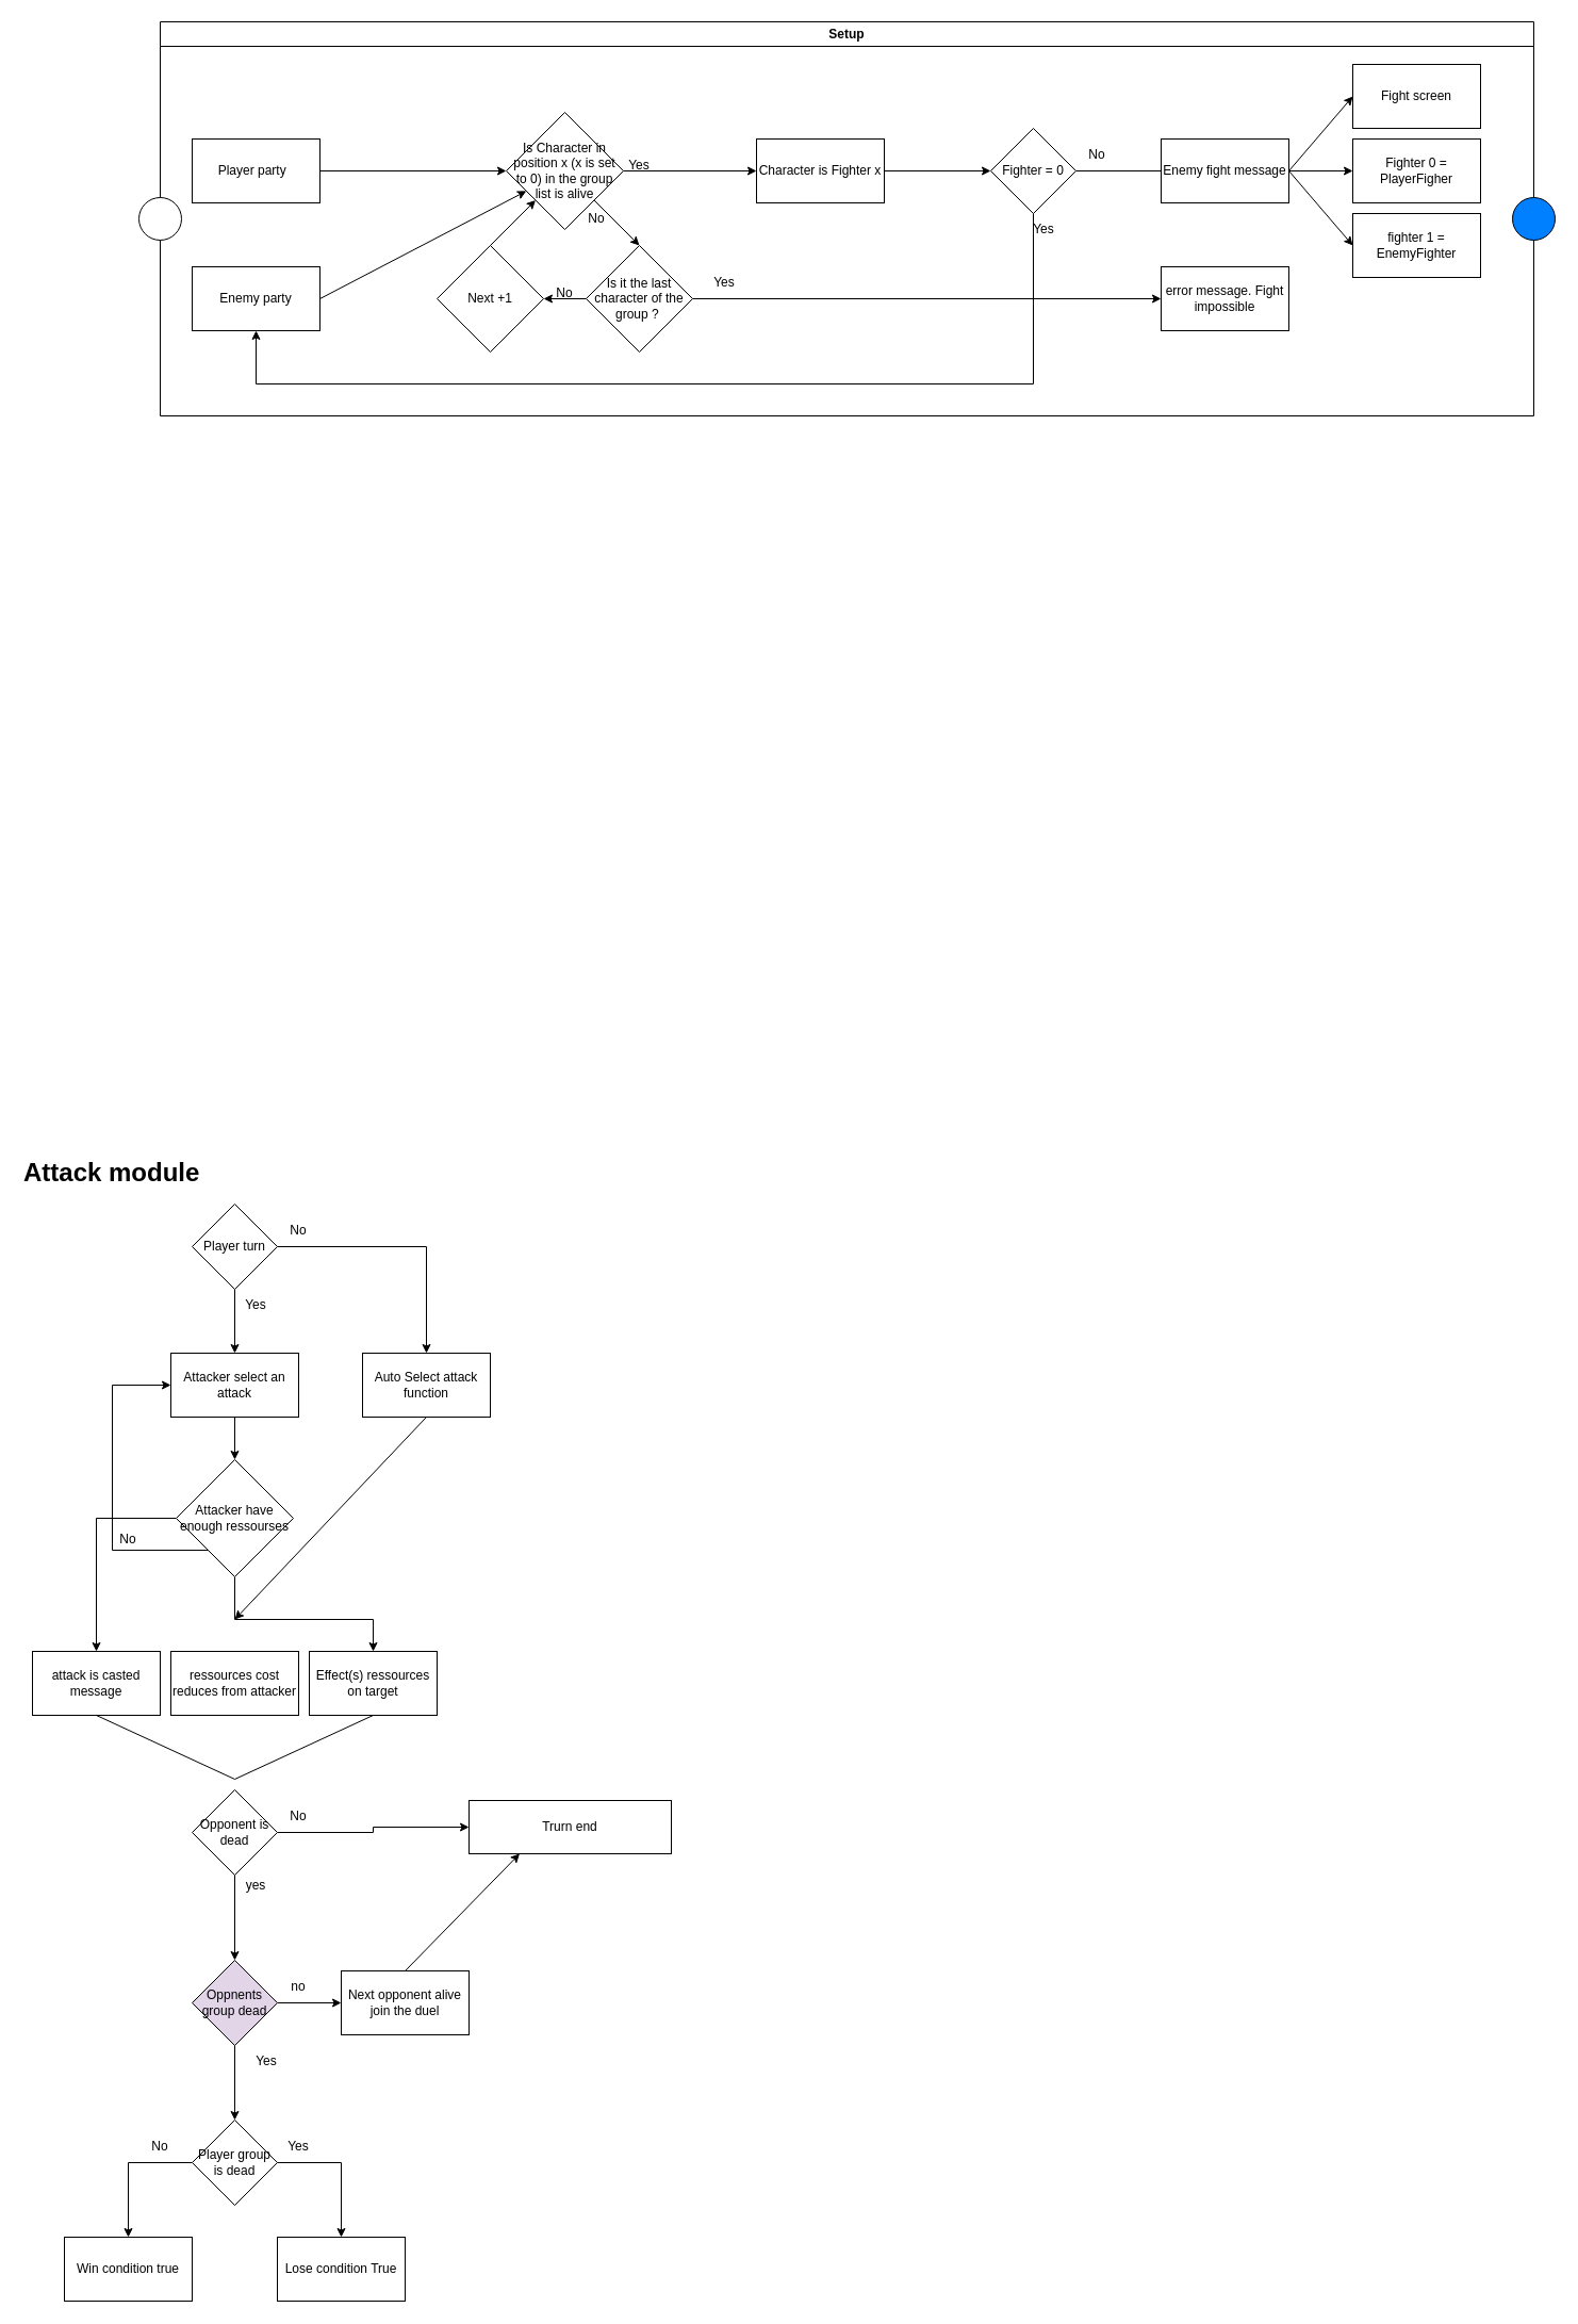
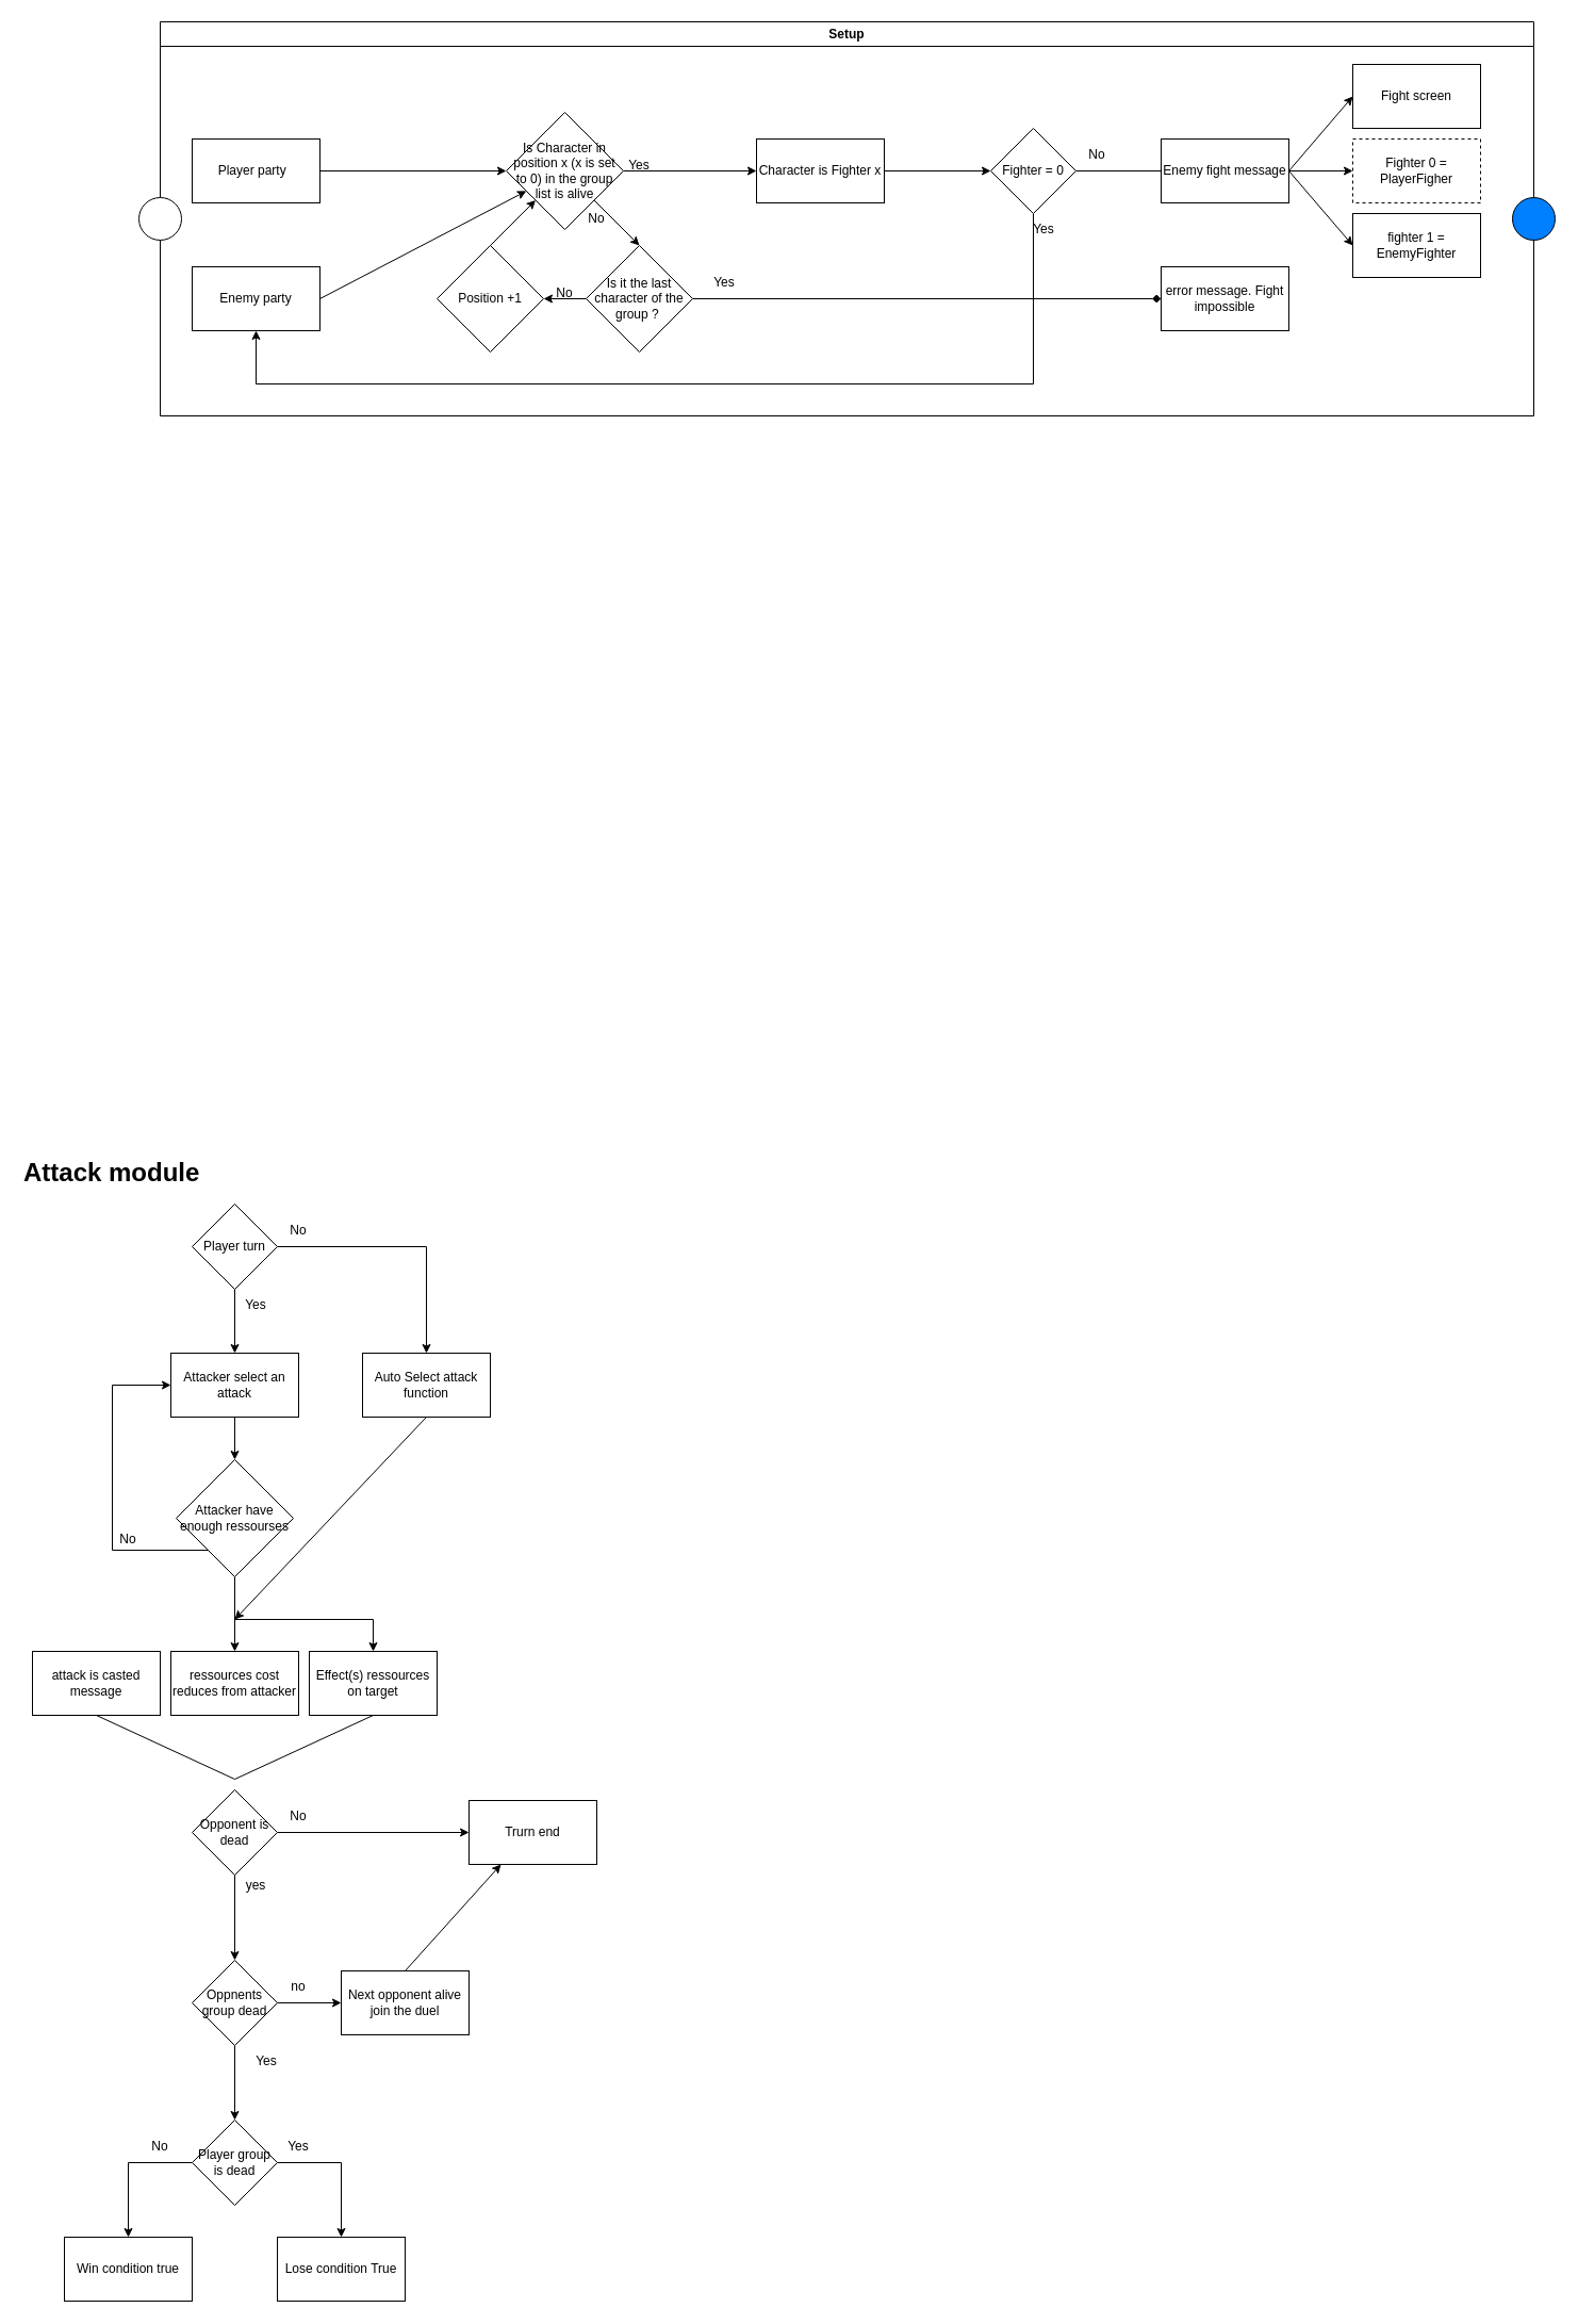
- <mxCell id="68" value="Fighter 0 = PlayerFigher" style="rounded=0;whiteSpace=wrap;html=1;" vertex="1" parent="42"><mxGeometry x="1120" y="110" width="120" height="60" as="geometry" /></mxCell>
+ <mxCell id="68" value="Fighter 0 = PlayerFigher" style="rounded=0;whiteSpace=wrap;html=1;dashed=1;" vertex="1" parent="42"><mxGeometry x="1120" y="110" width="120" height="60" as="geometry" /></mxCell>
- <mxCell id="58" value="Next +1" style="rhombus;whiteSpace=wrap;html=1;" vertex="1" parent="42"><mxGeometry x="260" y="210" width="100" height="100" as="geometry" /></mxCell>
+ <mxCell id="58" value="Position +1" style="rhombus;whiteSpace=wrap;html=1;" vertex="1" parent="42"><mxGeometry x="260" y="210" width="100" height="100" as="geometry" /></mxCell>
- <mxCell id="51" value="" style="edgeStyle=orthogonalEdgeStyle;rounded=0;orthogonalLoop=1;jettySize=auto;html=1;" edge="1" parent="42" source="53" target="56"><mxGeometry relative="1" as="geometry" /></mxCell>
+ <mxCell id="51" value="" style="edgeStyle=orthogonalEdgeStyle;rounded=0;orthogonalLoop=1;jettySize=auto;html=1;endArrow=diamond;" edge="1" parent="42" source="53" target="56"><mxGeometry relative="1" as="geometry" /></mxCell>
- <mxCell id="4" style="edgeStyle=orthogonalEdgeStyle;rounded=0;orthogonalLoop=1;jettySize=auto;html=1;" parent="1" source="7" target="9" edge="1"><mxGeometry relative="1" as="geometry" /></mxCell>
+ <mxCell id="4" style="edgeStyle=orthogonalEdgeStyle;rounded=0;orthogonalLoop=1;jettySize=auto;html=1;" parent="1" source="7" target="10" edge="1"><mxGeometry relative="1" as="geometry" /></mxCell>
- <mxCell id="19" value="Trurn end" style="whiteSpace=wrap;html=1;rounded=0;" parent="1" vertex="1"><mxGeometry x="440" y="1690" width="190" height="50" as="geometry" /></mxCell>
+ <mxCell id="19" value="Trurn end" style="whiteSpace=wrap;html=1;rounded=0;" parent="1" vertex="1"><mxGeometry x="440" y="1690" width="120" height="60" as="geometry" /></mxCell>
- <mxCell id="17" value="Oppnents group dead" style="rhombus;whiteSpace=wrap;html=1;fillColor=#e1d5e7;" parent="1" vertex="1"><mxGeometry x="180" y="1840" width="80" height="80" as="geometry" /></mxCell>
+ <mxCell id="17" value="Oppnents group dead" style="rhombus;whiteSpace=wrap;html=1;" parent="1" vertex="1"><mxGeometry x="180" y="1840" width="80" height="80" as="geometry" /></mxCell>
